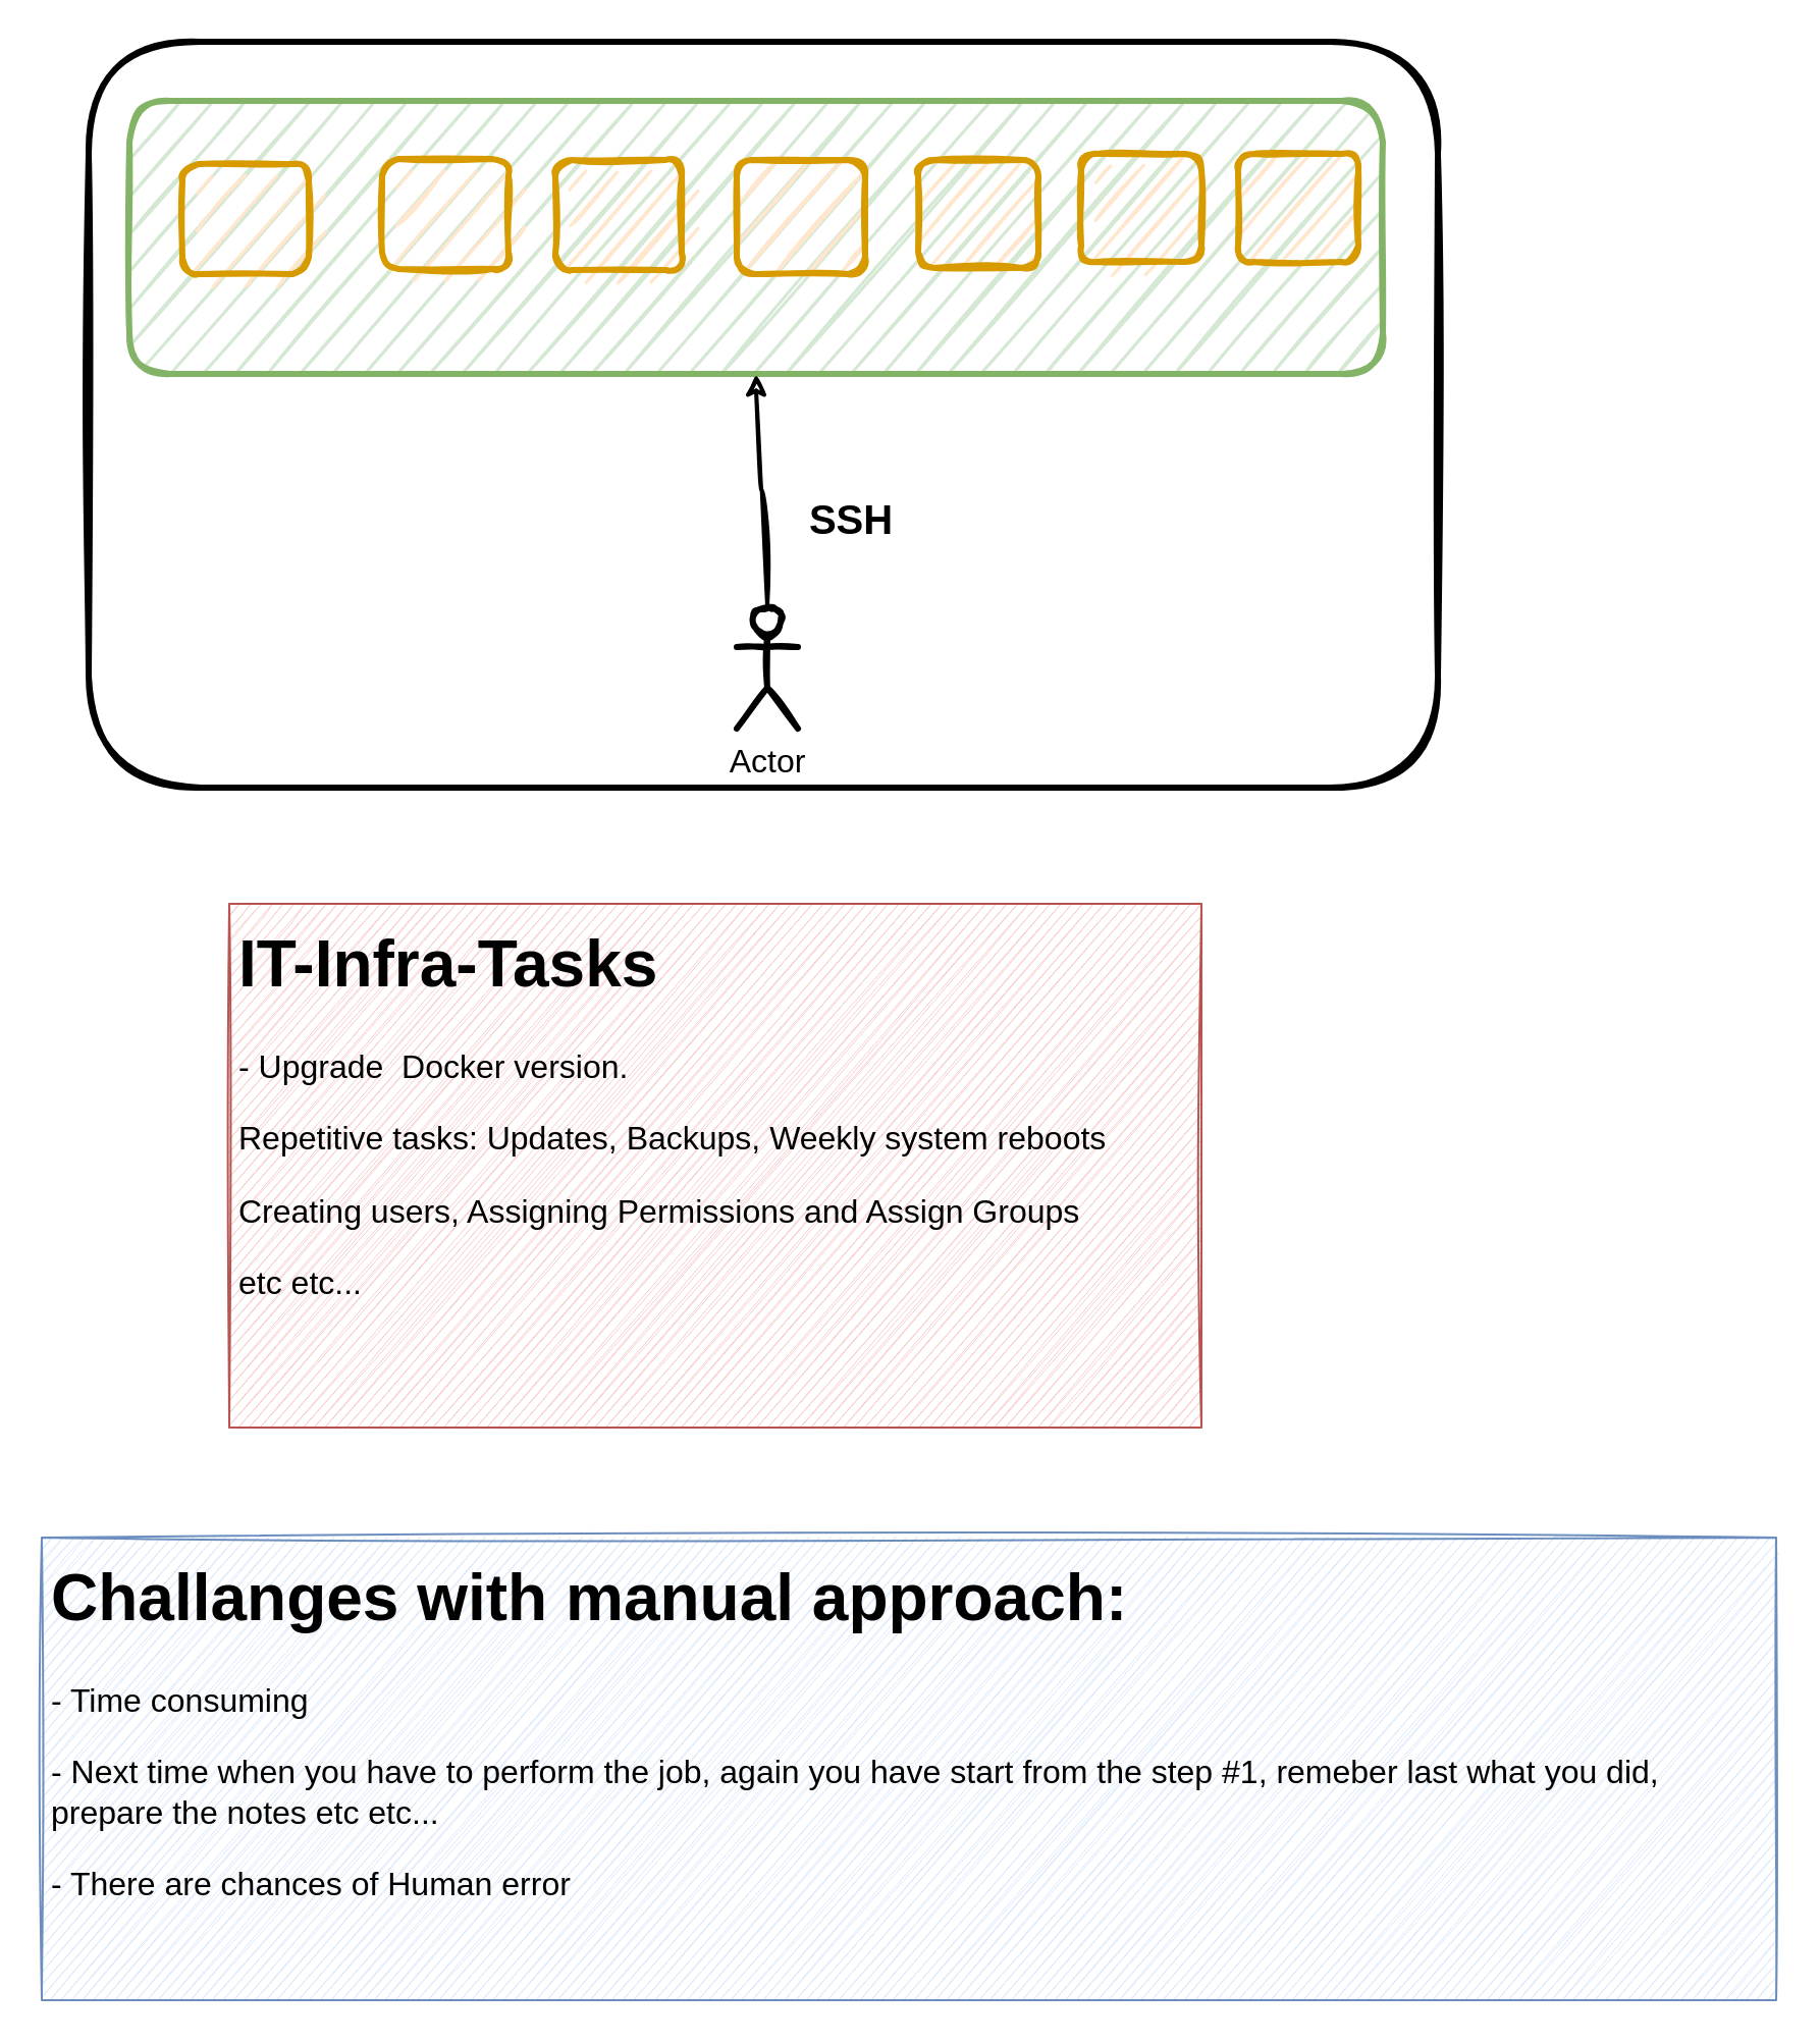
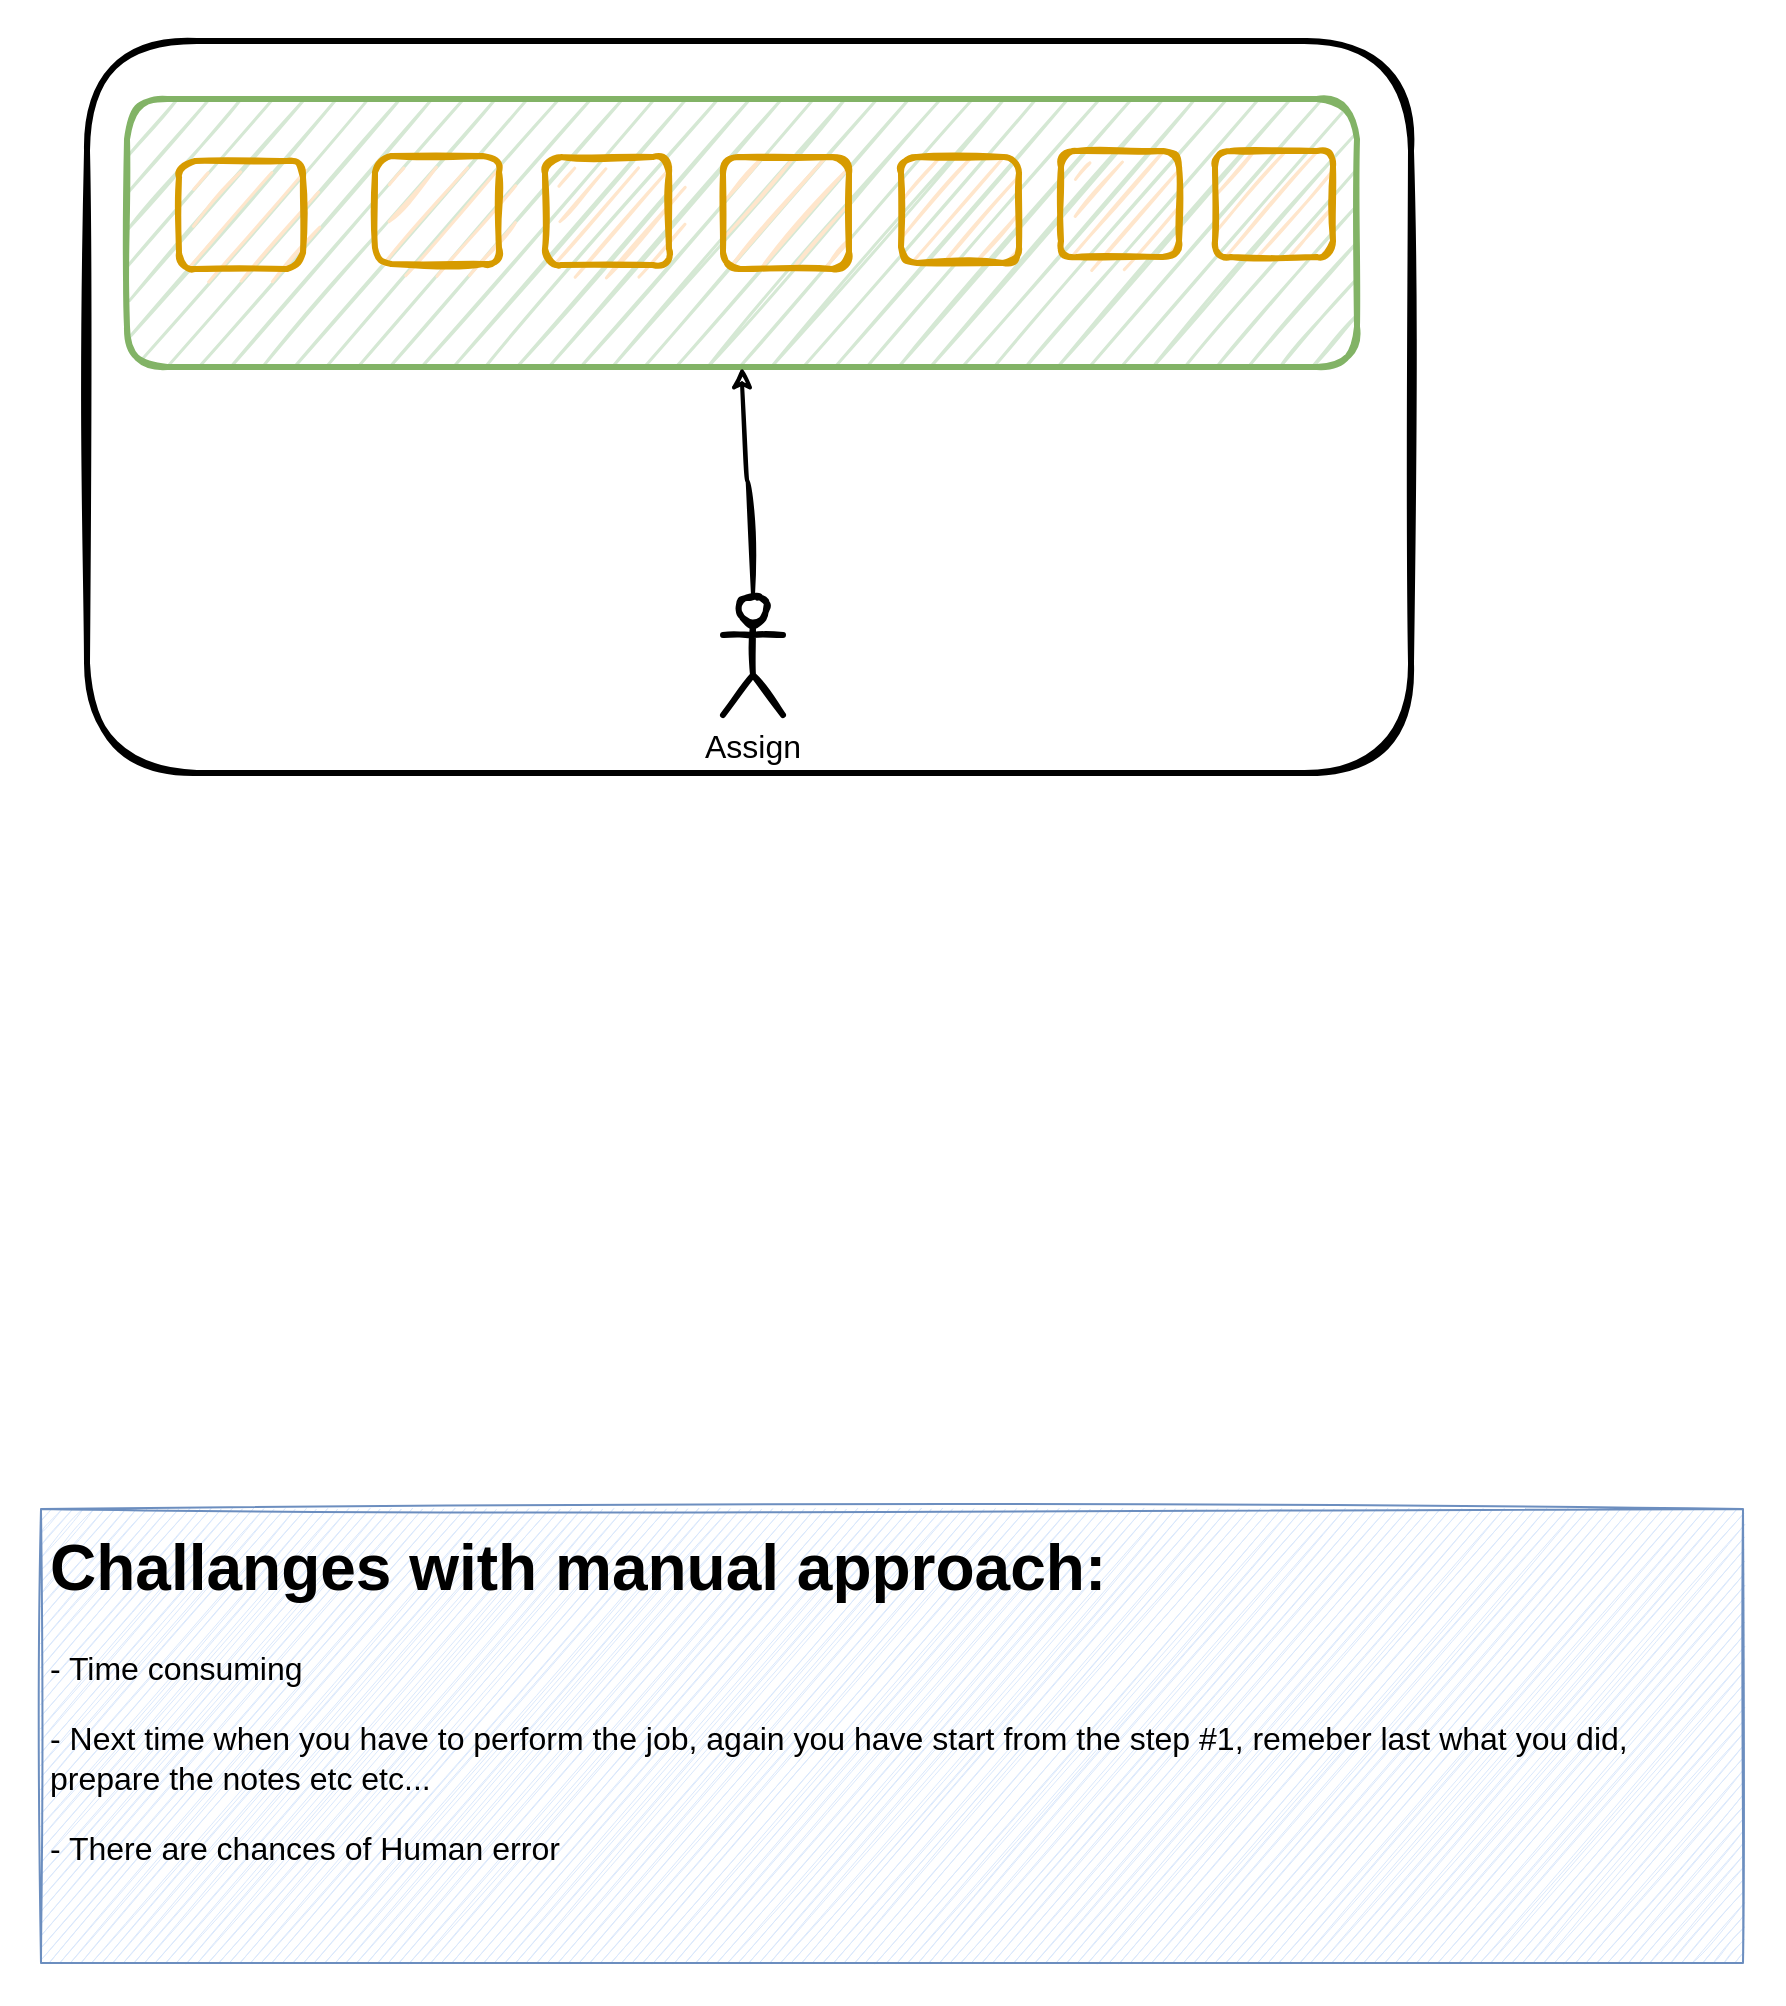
- <mxCell id="14" value="&lt;b&gt;&lt;font style=&quot;font-size: 20px;&quot;&gt;SSH&lt;/font&gt;&lt;/b&gt;" style="text;html=1;align=center;verticalAlign=middle;resizable=0;points=[];autosize=1;strokeColor=none;fillColor=none;fontSize=16;" parent="1" vertex="1"><mxGeometry x="391" y="241" width="51" height="25" as="geometry" /></mxCell>
- <mxCell id="7" value="Actor" style="shape=umlActor;verticalLabelPosition=bottom;verticalAlign=top;html=1;outlineConnect=0;sketch=1;fontSize=16;strokeColor=default;strokeWidth=3;" parent="1" vertex="1"><mxGeometry x="361" y="297" width="30" height="60" as="geometry" /></mxCell>
+ <mxCell id="7" value="Assign" style="shape=umlActor;verticalLabelPosition=bottom;verticalAlign=top;html=1;outlineConnect=0;sketch=1;fontSize=16;strokeColor=default;strokeWidth=3;" parent="1" vertex="1"><mxGeometry x="361" y="297" width="30" height="60" as="geometry" /></mxCell>
- <mxCell id="8" value="&lt;h1&gt;IT-Infra-Tasks&lt;/h1&gt;&lt;p&gt;- Upgrade&amp;nbsp; Docker version.&lt;/p&gt;&lt;p&gt;Repetitive tasks: Updates, Backups, Weekly system reboots&lt;/p&gt;&lt;p&gt;Creating users, Assigning Permissions and Assign Groups&amp;nbsp;&lt;/p&gt;&lt;p&gt;etc etc...&lt;/p&gt;&lt;p&gt;&lt;br&gt;&lt;/p&gt;" style="text;html=1;strokeColor=#b85450;fillColor=#f8cecc;spacing=5;spacingTop=-20;whiteSpace=wrap;overflow=hidden;rounded=0;sketch=1;fontSize=16;" parent="1" vertex="1"><mxGeometry x="112" y="443" width="477" height="257" as="geometry" /></mxCell>
